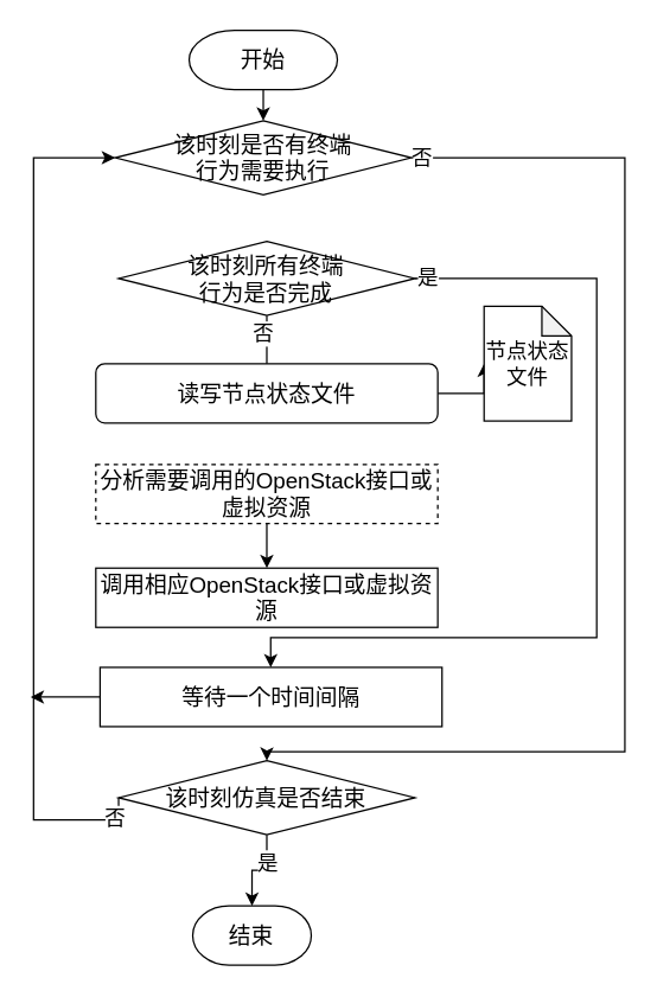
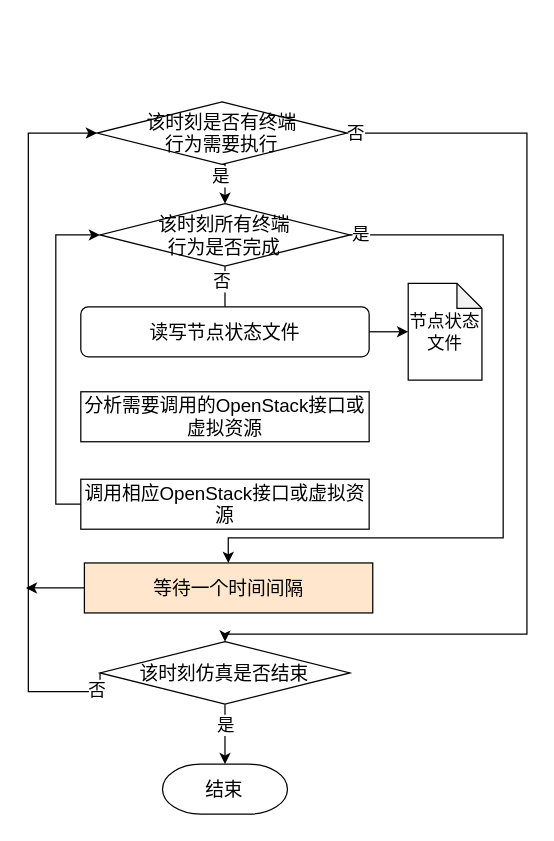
- <mxCell id="26" value="开始" style="strokeWidth=1;html=1;shape=mxgraph.flowchart.terminator;whiteSpace=wrap;fontSize=15;" parent="1" vertex="1"><mxGeometry x="127" y="20" width="100" height="40" as="geometry" /></mxCell>
- <mxCell id="25" style="edgeStyle=orthogonalEdgeStyle;rounded=0;orthogonalLoop=1;jettySize=auto;html=1;exitX=0.5;exitY=1;exitDx=0;exitDy=0;exitPerimeter=0;entryX=0.5;entryY=0;entryDx=0;entryDy=0;entryPerimeter=0;" parent="1" source="26" target="6" edge="1"><mxGeometry relative="1" as="geometry" /></mxCell>
+ <mxCell id="2" style="edgeStyle=orthogonalEdgeStyle;rounded=0;orthogonalLoop=1;jettySize=auto;html=1;exitX=0.5;exitY=1;exitDx=0;exitDy=0;exitPerimeter=0;entryX=0.5;entryY=0;entryDx=0;entryDy=0;entryPerimeter=0;" parent="1" source="6" target="20" edge="1"><mxGeometry relative="1" as="geometry" /></mxCell>
+ <mxCell id="3" value="&lt;font style=&quot;font-size: 14px&quot;&gt;是&lt;/font&gt;" style="edgeLabel;html=1;align=center;verticalAlign=middle;resizable=0;points=[];" parent="2" vertex="1" connectable="0"><mxGeometry x="-0.28" y="-4" relative="1" as="geometry"><mxPoint as="offset" /></mxGeometry></mxCell>
- <mxCell id="9" value="&lt;font style=&quot;font-size: 14px&quot;&gt;节点状态文件&lt;/font&gt;" style="shape=note;whiteSpace=wrap;html=1;backgroundOutline=1;darkOpacity=0.05;size=20;" parent="1" vertex="1"><mxGeometry x="326" y="206.25" width="59" height="77.5" as="geometry" /></mxCell>
+ <mxCell id="9" value="&lt;font style=&quot;font-size: 14px&quot;&gt;节点状态文件&lt;/font&gt;" style="shape=note;whiteSpace=wrap;html=1;backgroundOutline=1;darkOpacity=0.05;size=20;" parent="1" vertex="1"><mxGeometry x="326" y="226.25" width="59" height="77.5" as="geometry" /></mxCell>
+ <mxCell id="10" style="edgeStyle=orthogonalEdgeStyle;rounded=0;orthogonalLoop=1;jettySize=auto;html=1;exitX=0;exitY=0.5;exitDx=0;exitDy=0;entryX=0;entryY=0.5;entryDx=0;entryDy=0;entryPerimeter=0;" parent="1" source="11" target="20" edge="1"><mxGeometry relative="1" as="geometry" /></mxCell>
- <mxCell id="28" value="分析需要调用的OpenStack接口或虚拟资源" style="rounded=0;whiteSpace=wrap;html=1;strokeWidth=1;fontSize=15;dashed=1;" parent="1" vertex="1"><mxGeometry x="64" y="313" width="230.75" height="40" as="geometry" /></mxCell>
+ <mxCell id="28" value="分析需要调用的OpenStack接口或虚拟资源" style="rounded=0;whiteSpace=wrap;html=1;strokeWidth=1;fontSize=15;" parent="1" vertex="1"><mxGeometry x="64" y="313" width="230.75" height="40" as="geometry" /></mxCell>
- <mxCell id="27" style="edgeStyle=orthogonalEdgeStyle;rounded=0;orthogonalLoop=1;jettySize=auto;html=1;exitX=0.5;exitY=1;exitDx=0;exitDy=0;entryX=0.5;entryY=0;entryDx=0;entryDy=0;" parent="1" source="28" target="11" edge="1"><mxGeometry relative="1" as="geometry" /></mxCell>
- <mxCell id="15" value="&lt;font style=&quot;font-size: 15px&quot;&gt;等待一个时间间隔&lt;/font&gt;" style="rounded=0;whiteSpace=wrap;html=1;strokeWidth=1;fontSize=15;" parent="1" vertex="1"><mxGeometry x="66.87" y="450" width="230.75" height="40" as="geometry" /></mxCell>
+ <mxCell id="15" value="&lt;font style=&quot;font-size: 15px&quot;&gt;等待一个时间间隔&lt;/font&gt;" style="rounded=0;whiteSpace=wrap;html=1;strokeWidth=1;fontSize=15;fillColor=#ffe6cc;" parent="1" vertex="1"><mxGeometry x="66.87" y="450" width="230.75" height="40" as="geometry" /></mxCell>
- <mxCell id="24" value="结束" style="strokeWidth=1;html=1;shape=mxgraph.flowchart.terminator;whiteSpace=wrap;fontSize=15;" parent="1" vertex="1"><mxGeometry x="129.38" y="611" width="80" height="40" as="geometry" /></mxCell>
+ <mxCell id="24" value="结束" style="strokeWidth=1;html=1;shape=mxgraph.flowchart.terminator;whiteSpace=wrap;fontSize=15;" parent="1" vertex="1"><mxGeometry x="129.38" y="611" width="100" height="40" as="geometry" /></mxCell>
